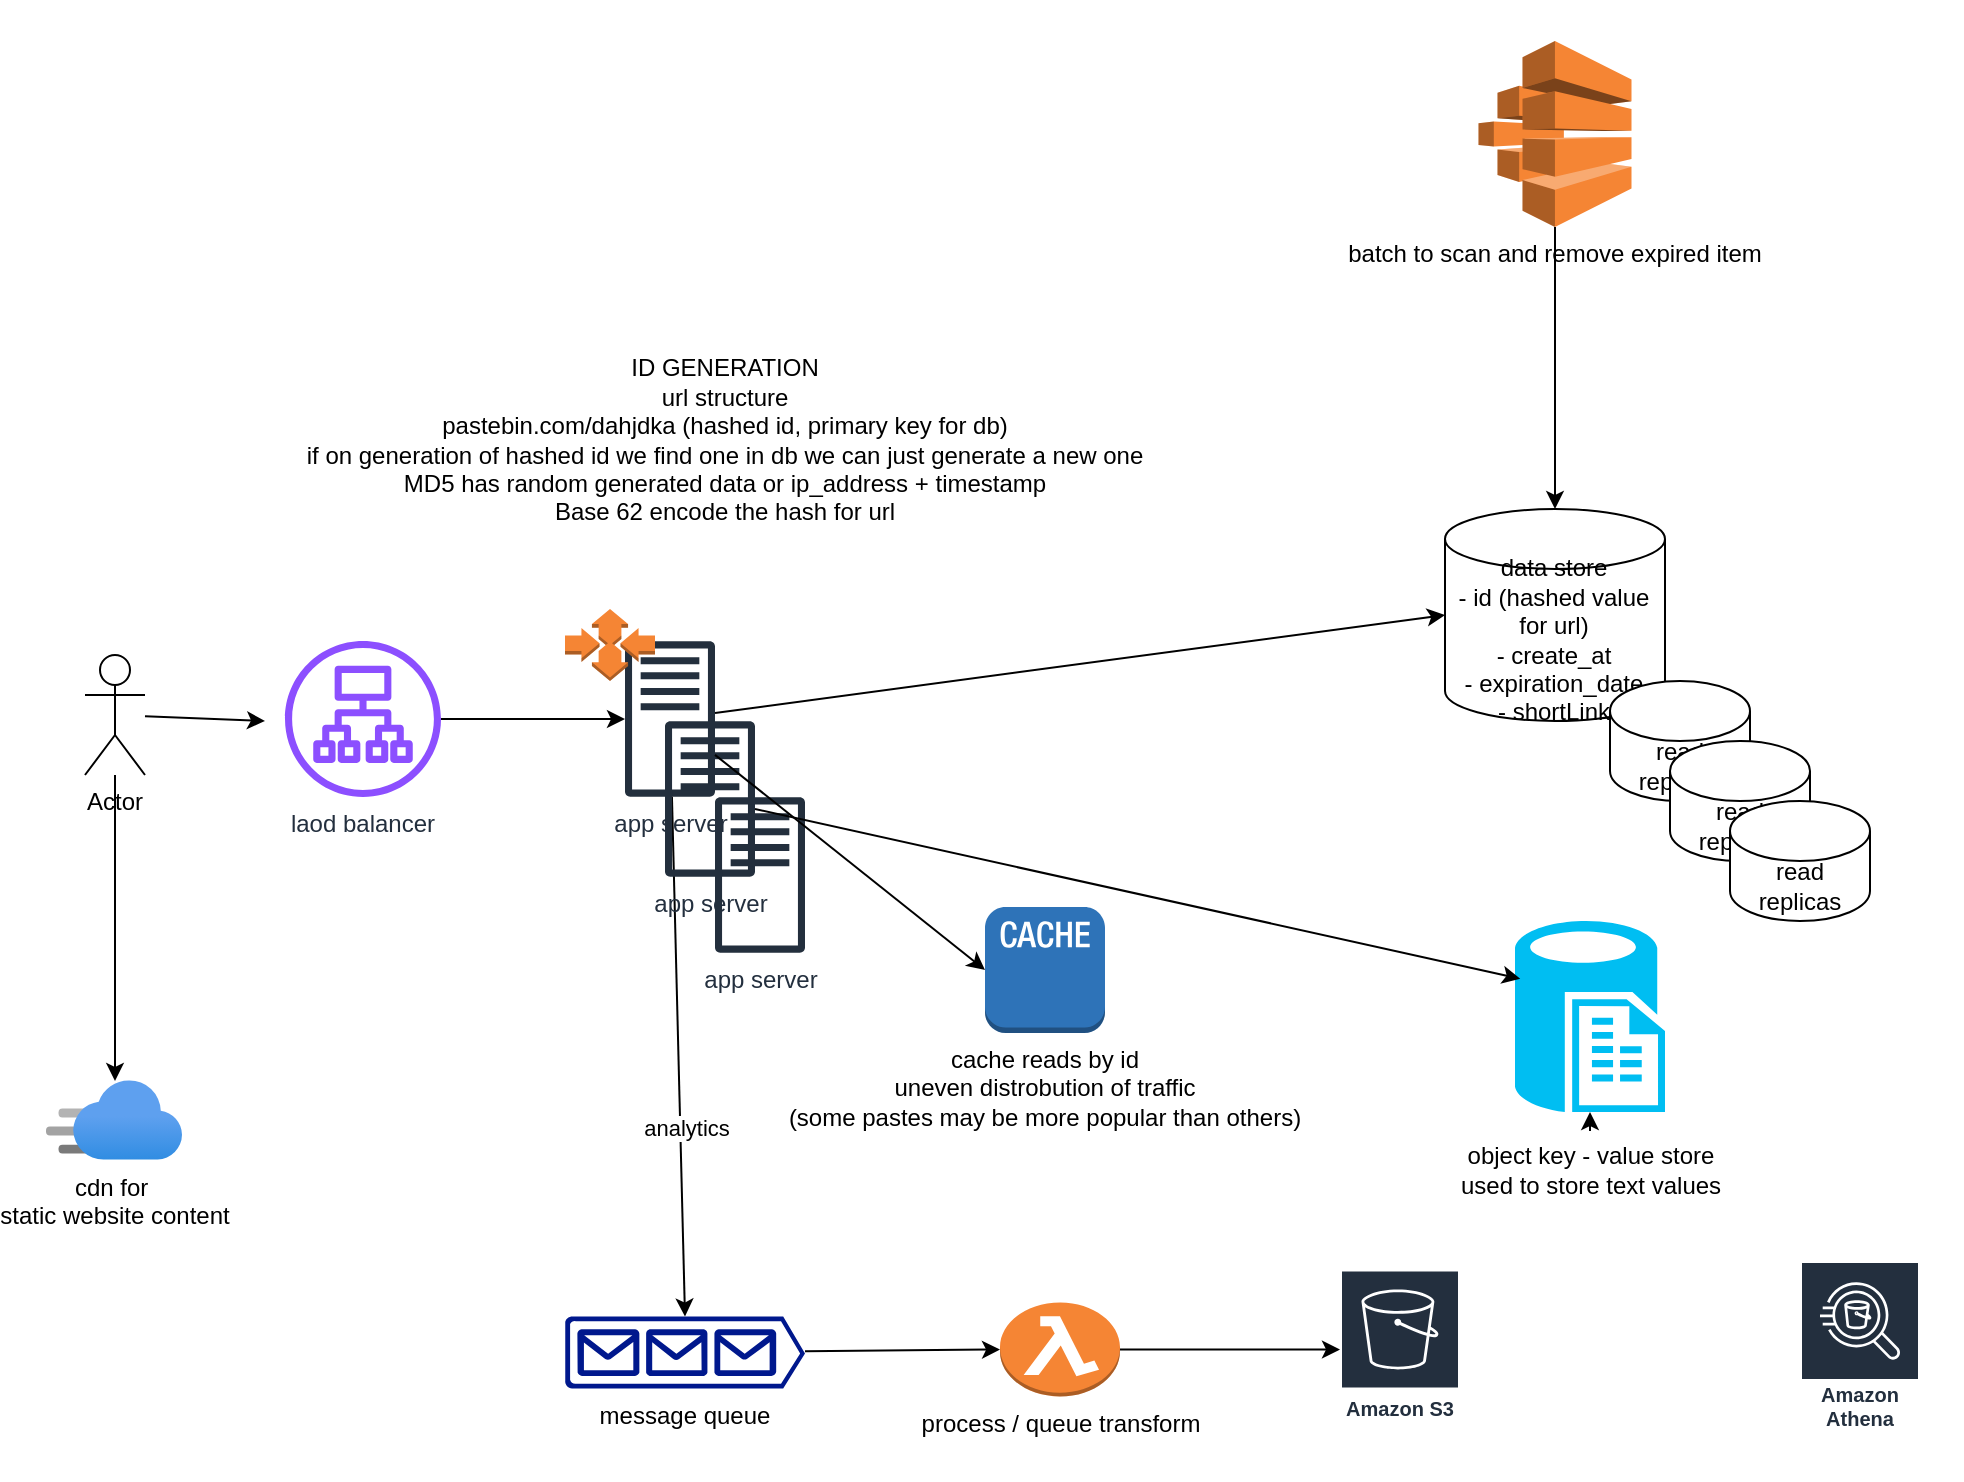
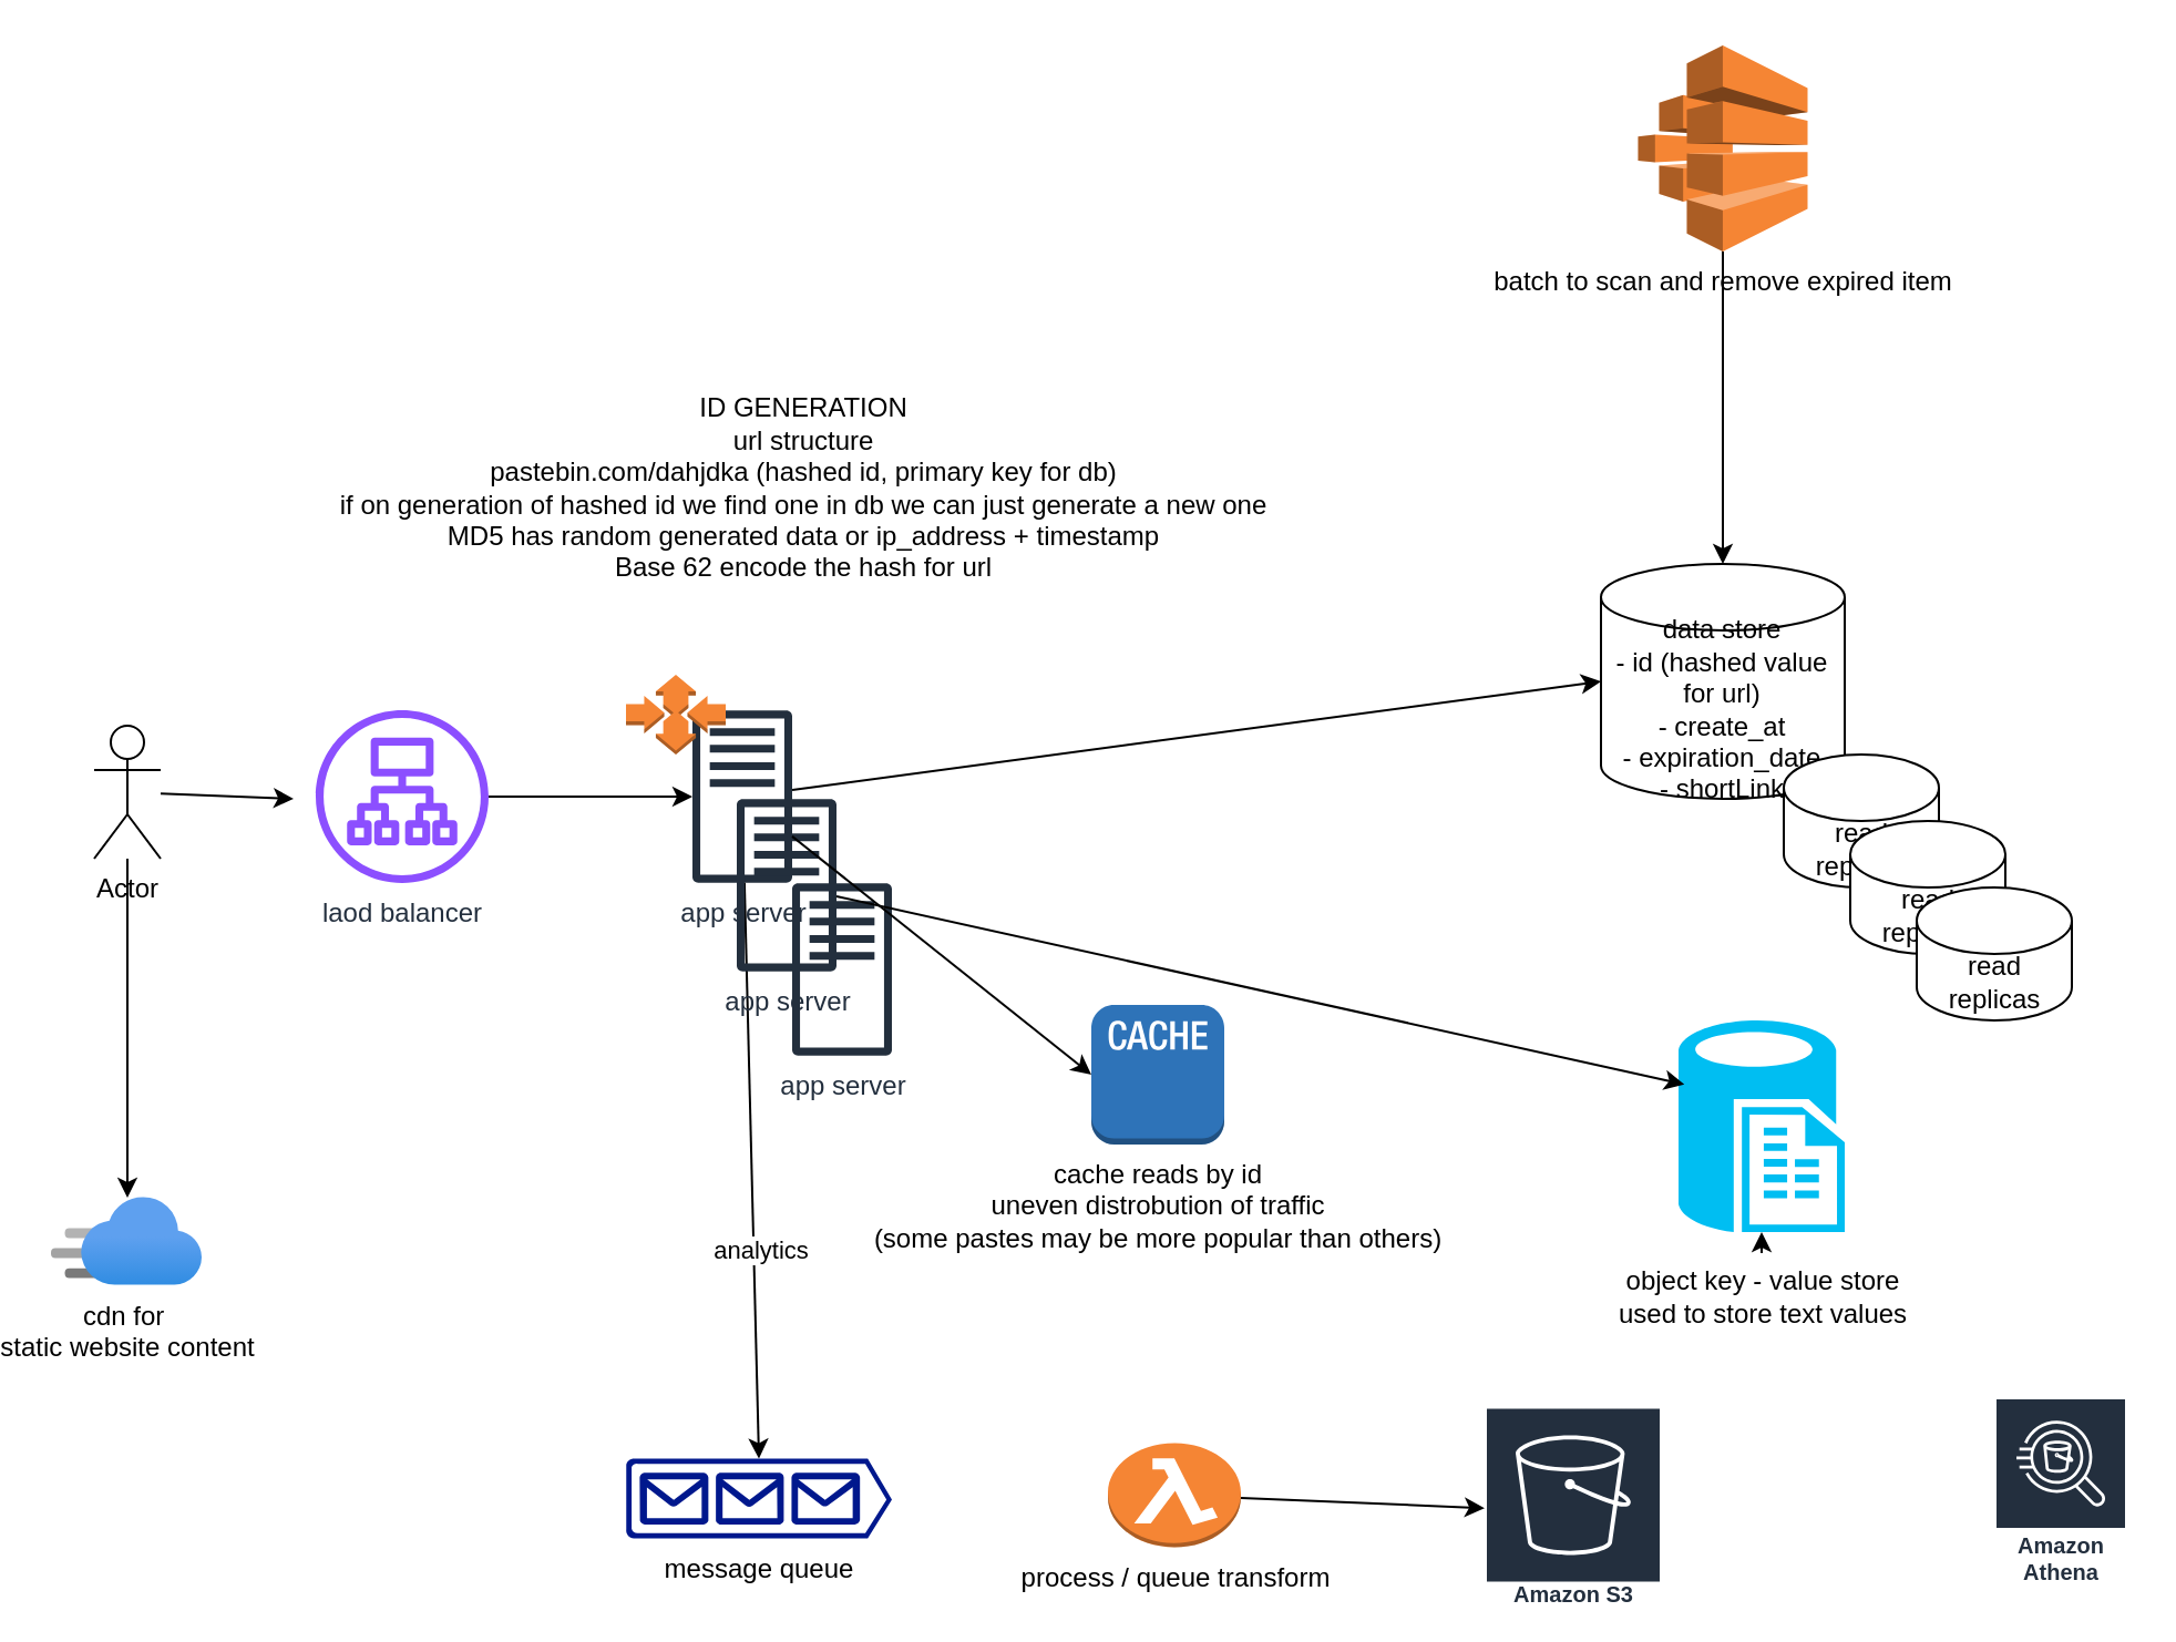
- <mxCell id="14" style="edgeStyle=none;html=1;entryX=0;entryY=0.5;entryDx=0;entryDy=0;entryPerimeter=0;" edge="1" parent="1" source="9" target="13"><mxGeometry relative="1" as="geometry" /></mxCell>
- <mxCell id="15" value="Amazon S3" style="sketch=0;outlineConnect=0;fontColor=#232F3E;gradientColor=none;strokeColor=#ffffff;fillColor=#232F3E;dashed=0;verticalLabelPosition=middle;verticalAlign=bottom;align=center;html=1;whiteSpace=wrap;fontSize=10;fontStyle=1;spacing=3;shape=mxgraph.aws4.productIcon;prIcon=mxgraph.aws4.s3;" vertex="1" parent="1"><mxGeometry x="666.5" y="634.25" width="60" height="80" as="geometry" /></mxCell>
+ <mxCell id="15" value="Amazon S3" style="sketch=0;outlineConnect=0;fontColor=#232F3E;gradientColor=none;strokeColor=#ffffff;fillColor=#232F3E;dashed=0;verticalLabelPosition=middle;verticalAlign=bottom;align=center;html=1;whiteSpace=wrap;fontSize=10;fontStyle=1;spacing=3;shape=mxgraph.aws4.productIcon;prIcon=mxgraph.aws4.s3;" vertex="1" parent="1"><mxGeometry x="666.5" y="634.25" width="80" height="95" as="geometry" /></mxCell>
